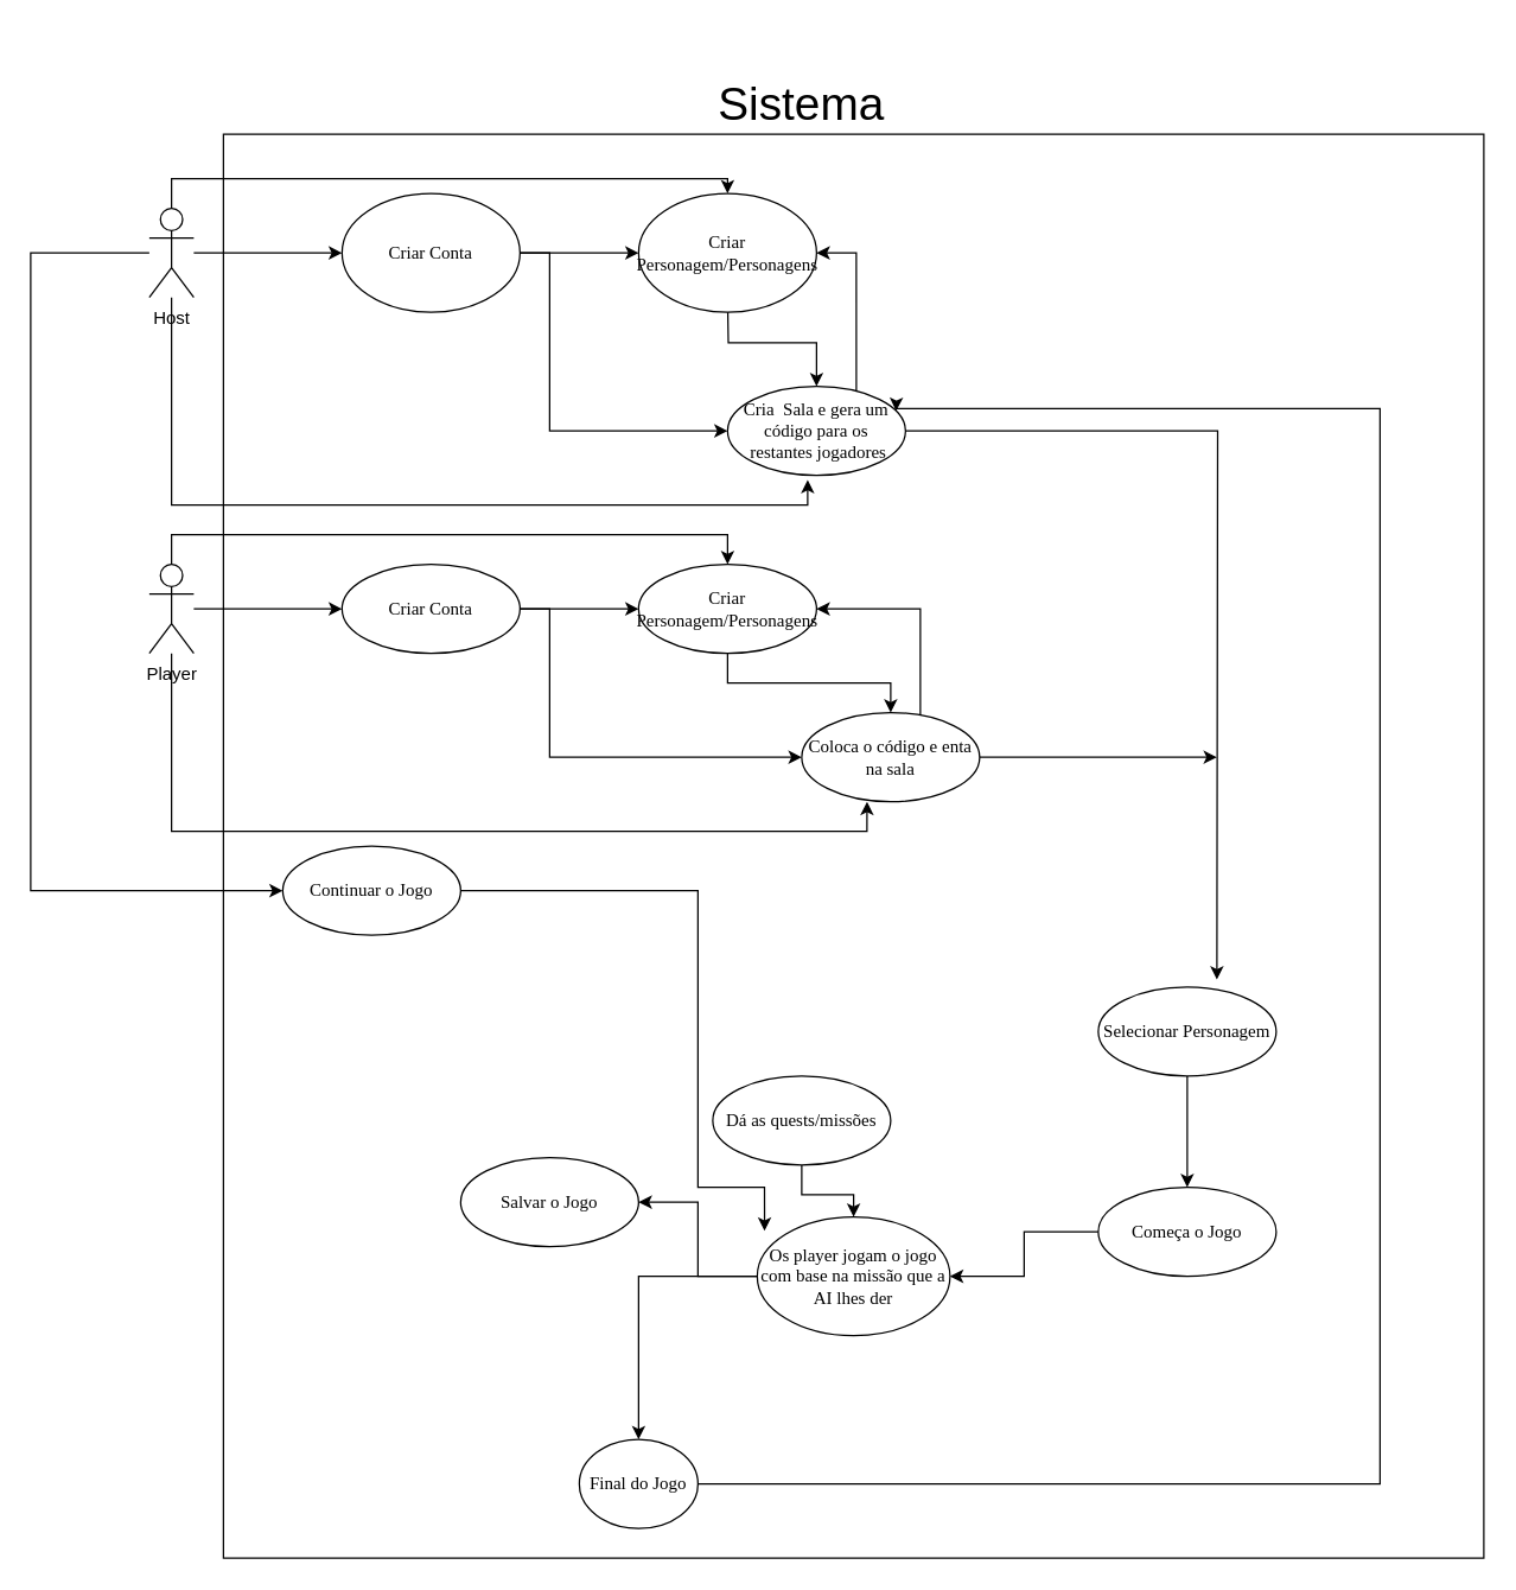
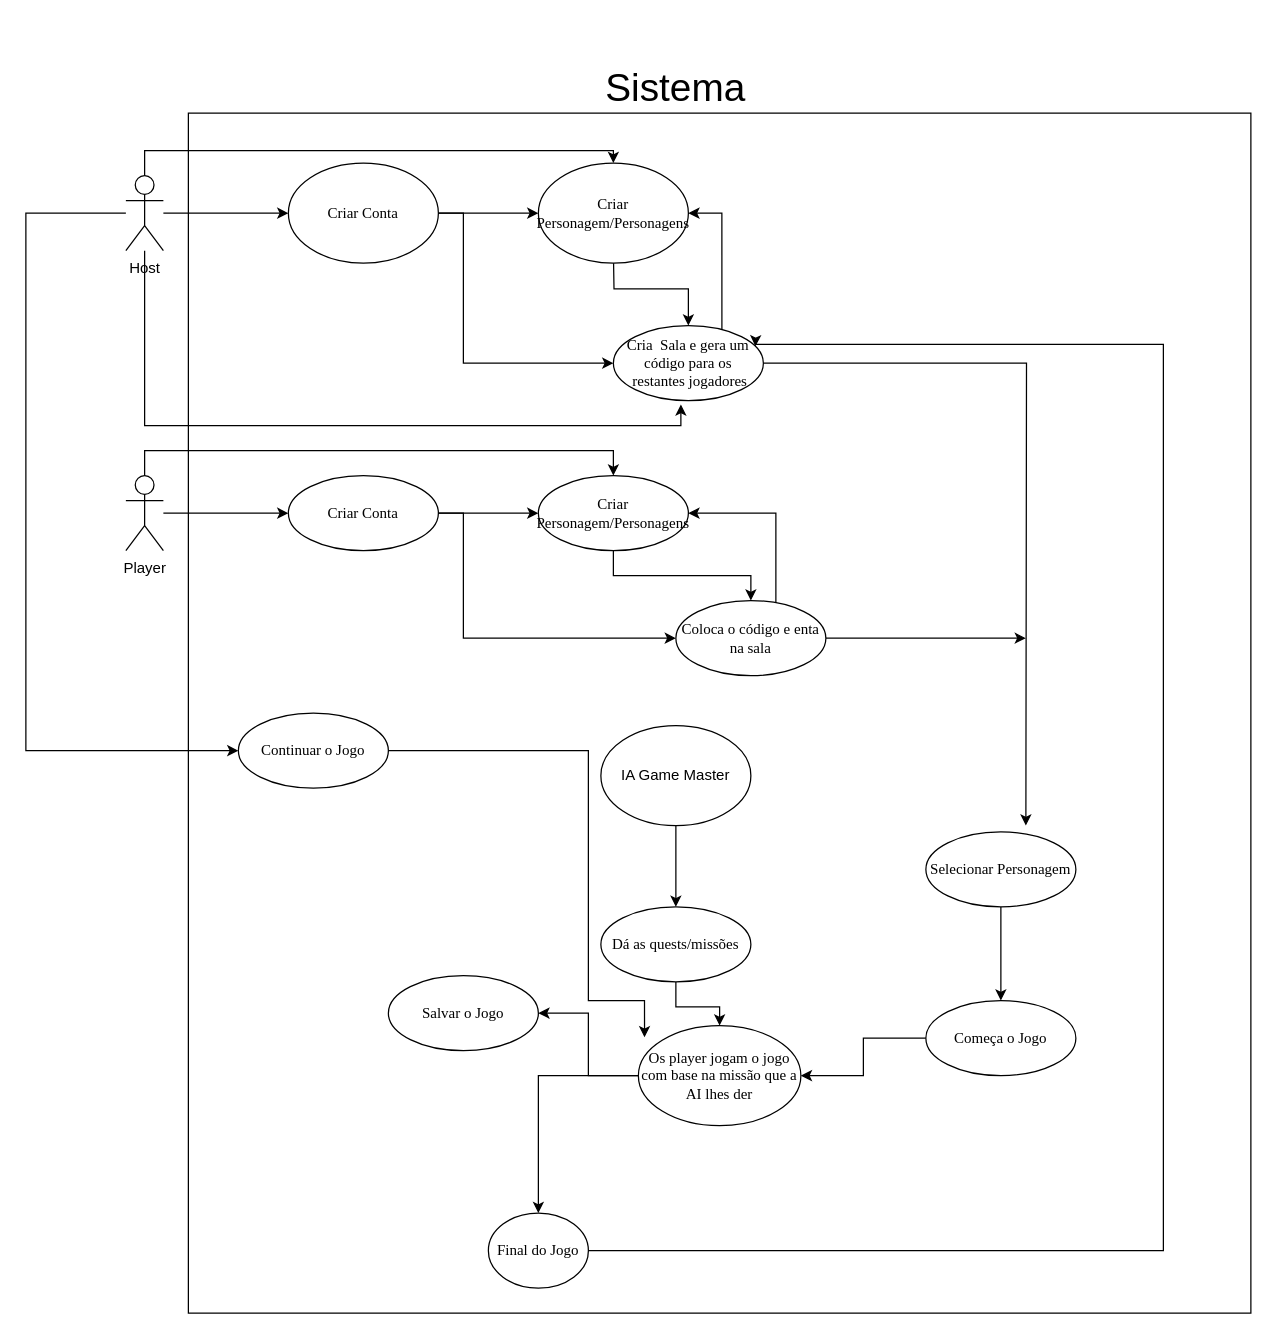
- <mxCell id="39" style="edgeStyle=orthogonalEdgeStyle;rounded=0;orthogonalLoop=1;jettySize=auto;html=1;entryX=0.367;entryY=1;entryDx=0;entryDy=0;entryPerimeter=0;" parent="1" source="15" target="23" edge="1"><mxGeometry relative="1" as="geometry"><Array as="points"><mxPoint x="115" y="560" /><mxPoint x="584" y="560" /></Array></mxGeometry></mxCell>
+ <mxCell id="29" value="IA Game Master" style="ellipse;whiteSpace=wrap;html=1;" parent="1" vertex="1"><mxGeometry x="480" y="580" width="120" height="80" as="geometry" /></mxCell>
+ <mxCell id="28" value="" style="edgeStyle=orthogonalEdgeStyle;rounded=0;orthogonalLoop=1;jettySize=auto;html=1;" parent="1" source="29" target="31" edge="1"><mxGeometry relative="1" as="geometry" /></mxCell>
